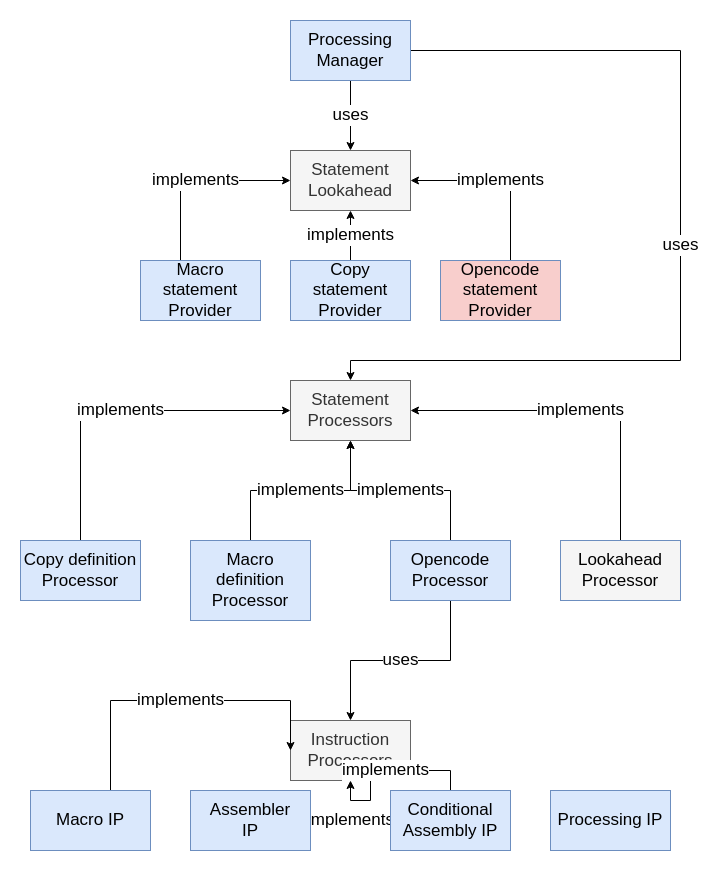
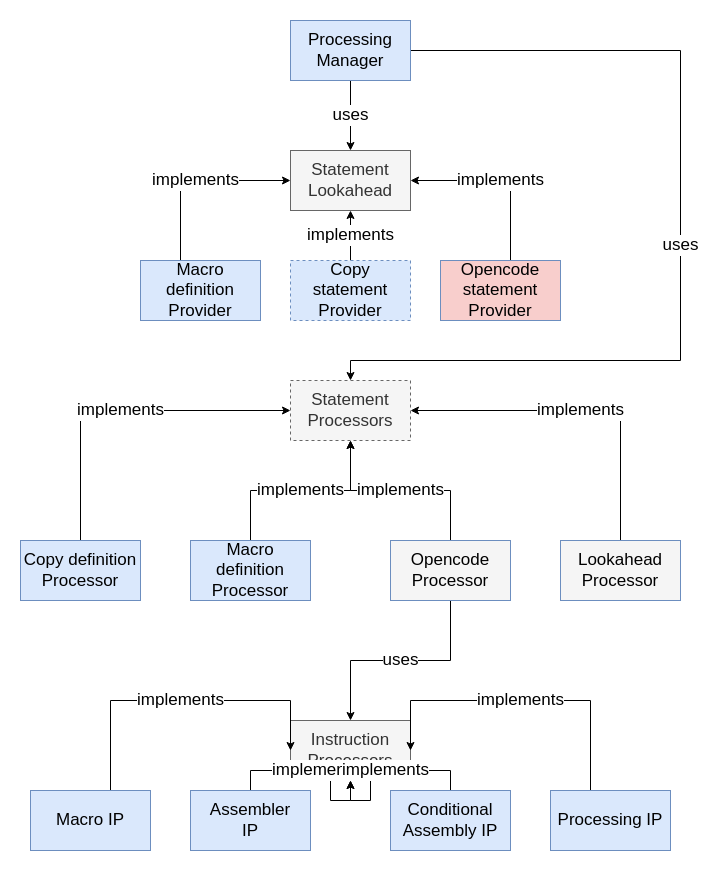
- <mxCell id="12" value="Macro statement Provider" style="rounded=0;whiteSpace=wrap;html=1;fontSize=17;fillColor=#dae8fc;strokeColor=#6c8ebf;" vertex="1" parent="1"><mxGeometry x="140" y="260" width="120" height="60" as="geometry" /></mxCell>
+ <mxCell id="12" value="Macro definition Provider" style="rounded=0;whiteSpace=wrap;html=1;fontSize=17;fillColor=#dae8fc;strokeColor=#6c8ebf;" vertex="1" parent="1"><mxGeometry x="140" y="260" width="120" height="60" as="geometry" /></mxCell>
- <mxCell id="10" value="Copy statement Provider" style="rounded=0;whiteSpace=wrap;html=1;fontSize=17;fillColor=#dae8fc;strokeColor=#6c8ebf;" vertex="1" parent="1"><mxGeometry x="290" y="260" width="120" height="60" as="geometry" /></mxCell>
+ <mxCell id="10" value="Copy statement Provider" style="rounded=0;whiteSpace=wrap;html=1;fontSize=17;fillColor=#dae8fc;strokeColor=#6c8ebf;dashed=1;" vertex="1" parent="1"><mxGeometry x="290" y="260" width="120" height="60" as="geometry" /></mxCell>
- <mxCell id="5" value="Statement Processors" style="rounded=0;whiteSpace=wrap;html=1;fontSize=17;fillColor=#f5f5f5;strokeColor=#666666;fontColor=#333333;" vertex="1" parent="1"><mxGeometry x="290" y="380" width="120" height="60" as="geometry" /></mxCell>
+ <mxCell id="5" value="Statement Processors" style="rounded=0;whiteSpace=wrap;html=1;fontSize=17;fillColor=#f5f5f5;strokeColor=#666666;fontColor=#333333;dashed=1;" vertex="1" parent="1"><mxGeometry x="290" y="380" width="120" height="60" as="geometry" /></mxCell>
- <mxCell id="15" value="Opencode Processor" style="rounded=0;whiteSpace=wrap;html=1;fontSize=17;fillColor=#dae8fc;strokeColor=#6c8ebf;" vertex="1" parent="1"><mxGeometry x="390" y="540" width="120" height="60" as="geometry" /></mxCell>
+ <mxCell id="15" value="Opencode Processor" style="rounded=0;whiteSpace=wrap;html=1;fontSize=17;fillColor=#f5f5f5;strokeColor=#6c8ebf;" vertex="1" parent="1"><mxGeometry x="390" y="540" width="120" height="60" as="geometry" /></mxCell>
- <mxCell id="17" value="Macro definition Processor" style="rounded=0;whiteSpace=wrap;html=1;fontSize=17;fillColor=#dae8fc;strokeColor=#6c8ebf;" vertex="1" parent="1"><mxGeometry x="190" y="540" width="120" height="80" as="geometry" /></mxCell>
+ <mxCell id="17" value="Macro definition Processor" style="rounded=0;whiteSpace=wrap;html=1;fontSize=17;fillColor=#dae8fc;strokeColor=#6c8ebf;" vertex="1" parent="1"><mxGeometry x="190" y="540" width="120" height="60" as="geometry" /></mxCell>
+ <mxCell id="23" value="implements" style="edgeStyle=orthogonalEdgeStyle;rounded=0;orthogonalLoop=1;jettySize=auto;html=1;entryX=1;entryY=0.5;entryDx=0;entryDy=0;fontSize=17;" edge="1" parent="1" source="24" target="22"><mxGeometry relative="1" as="geometry"><Array as="points"><mxPoint x="590" y="700" /></Array></mxGeometry></mxCell>
- <mxCell id="25" value="implements" style="edgeStyle=orthogonalEdgeStyle;rounded=0;orthogonalLoop=1;jettySize=auto;html=1;fontSize=17;" edge="1" parent="1" source="26" target="30"><mxGeometry relative="1" as="geometry" /></mxCell>
+ <mxCell id="25" value="implements" style="edgeStyle=orthogonalEdgeStyle;rounded=0;orthogonalLoop=1;jettySize=auto;html=1;fontSize=17;" edge="1" parent="1" source="26" target="22"><mxGeometry relative="1" as="geometry" /></mxCell>
